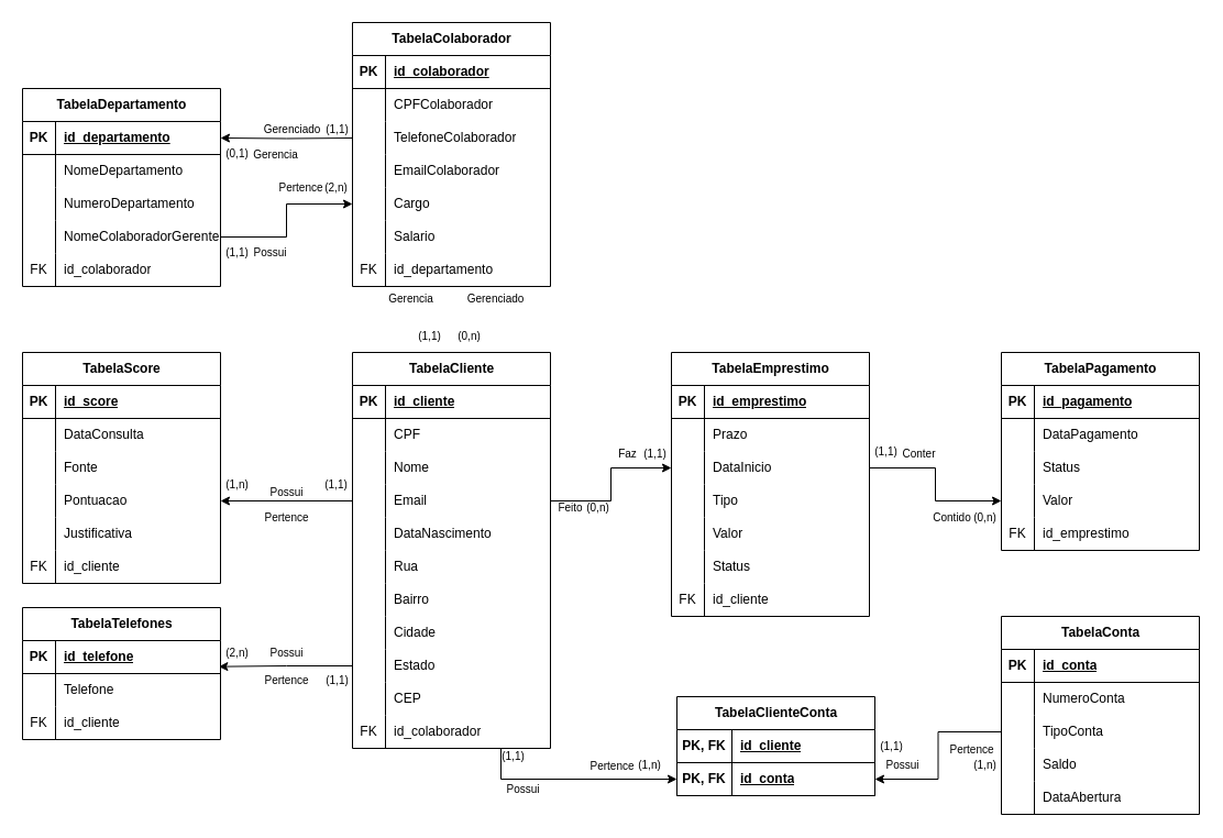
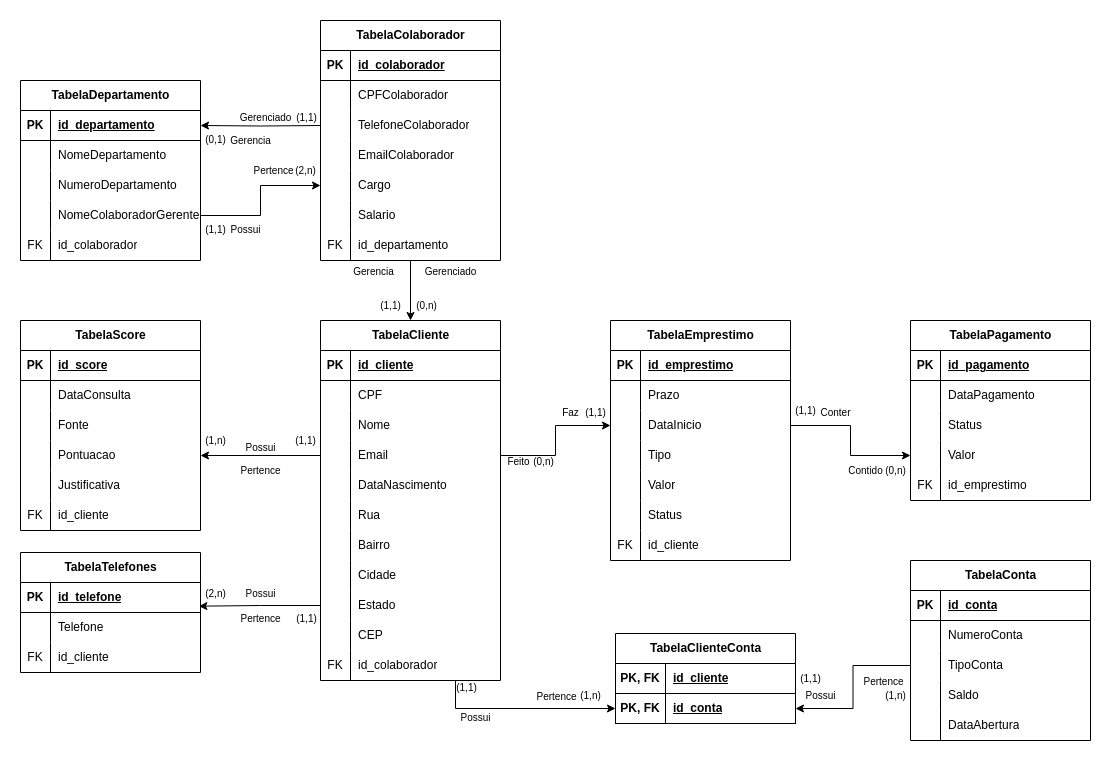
+ <mxCell id="2" style="edgeStyle=orthogonalEdgeStyle;rounded=0;orthogonalLoop=1;jettySize=auto;html=1;exitX=0.5;exitY=1;exitDx=0;exitDy=0;entryX=0.5;entryY=0;entryDx=0;entryDy=0;" parent="1" source="3" target="26" edge="1"><mxGeometry relative="1" as="geometry" /></mxCell>
